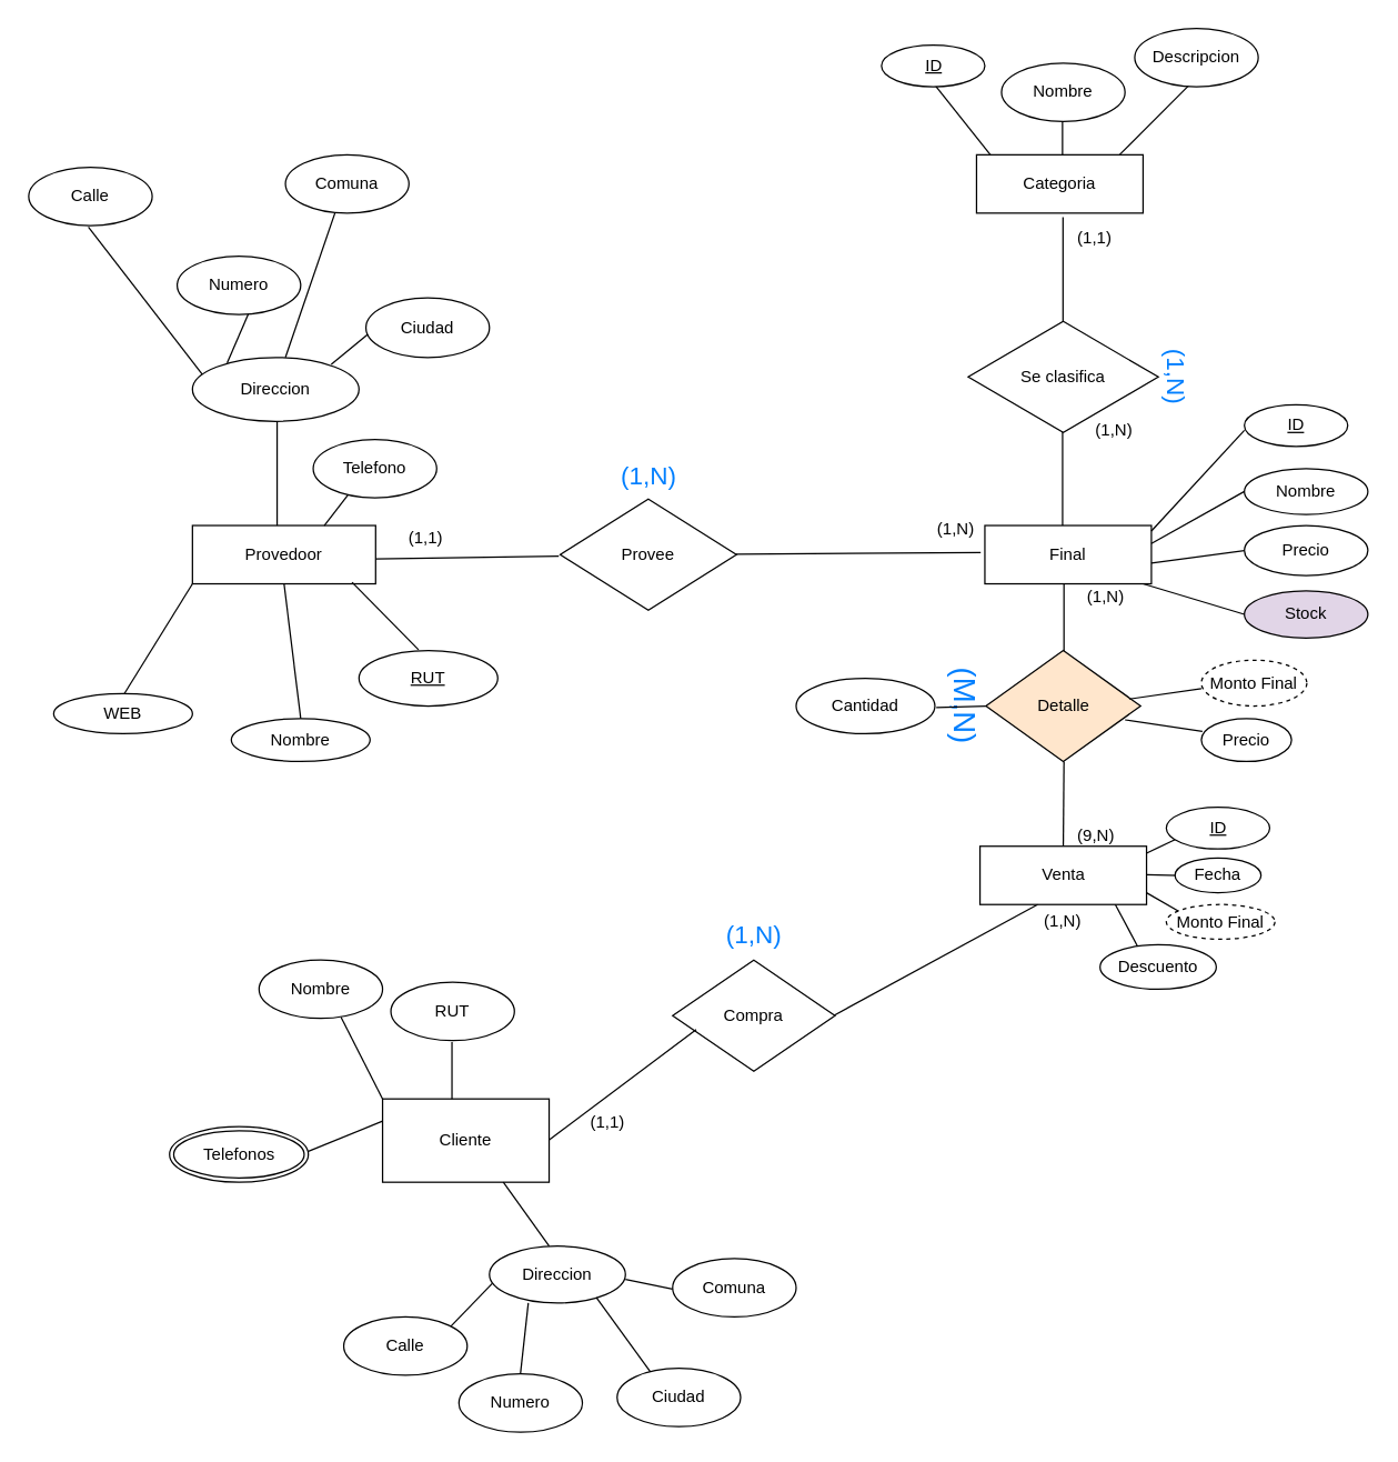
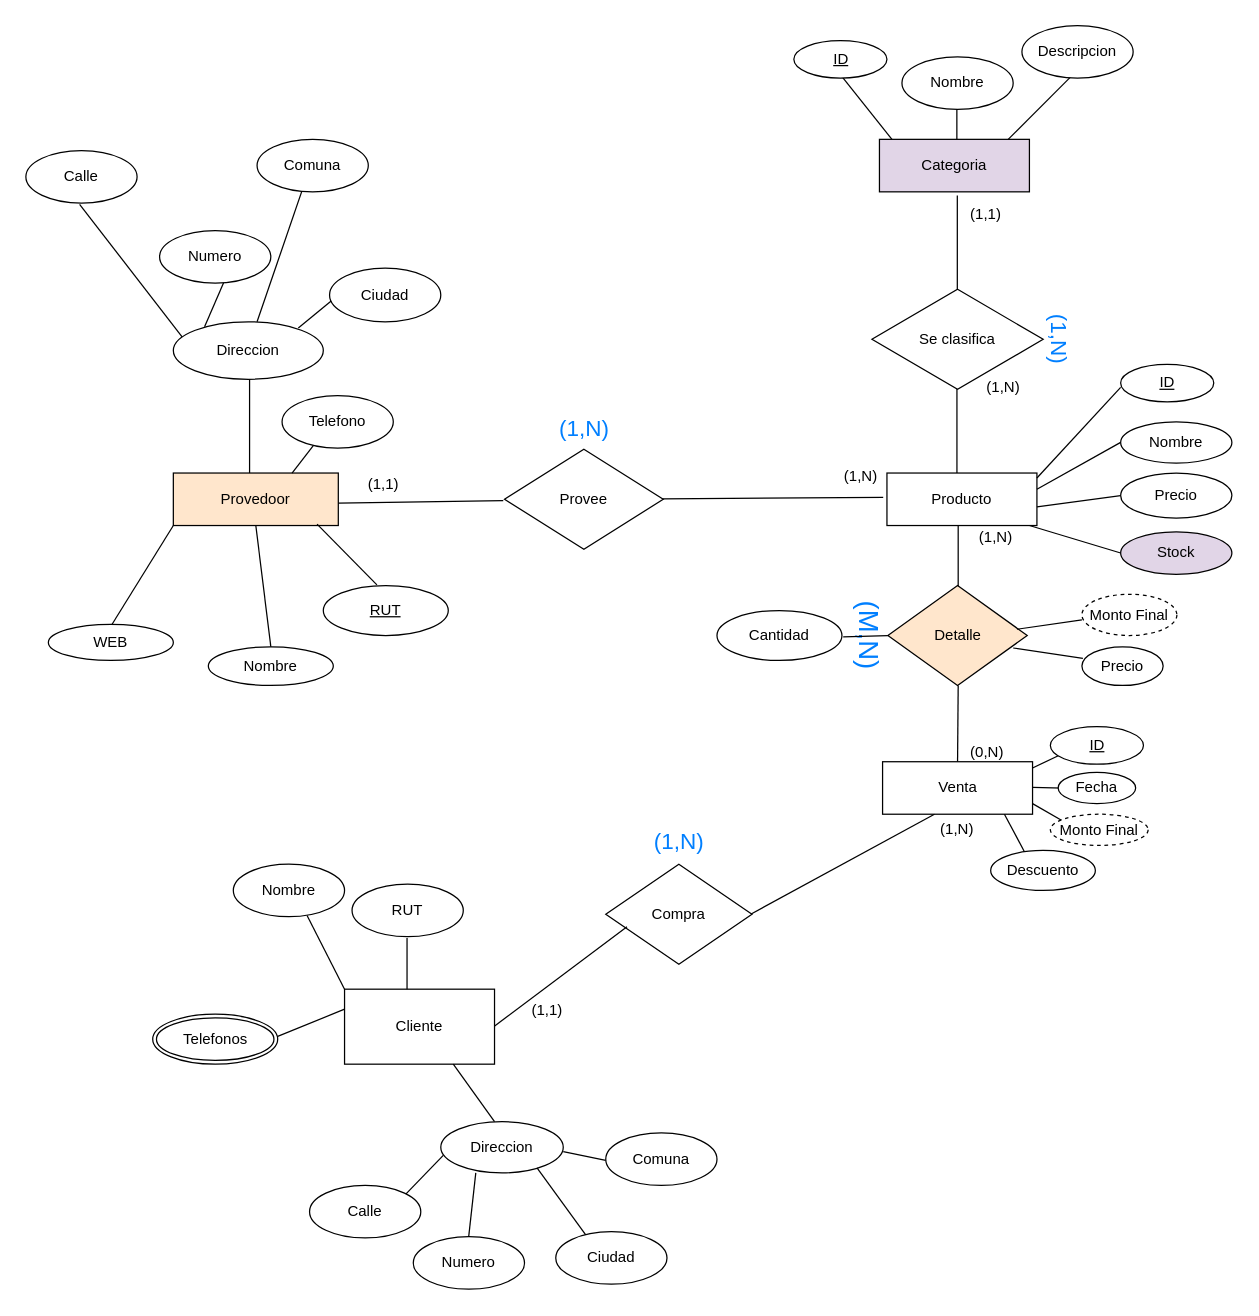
- <mxCell id="22" value="Categoria" style="rounded=0;whiteSpace=wrap;html=1;" vertex="1" parent="1"><mxGeometry x="703" y="111" width="120" height="42" as="geometry" /></mxCell>
+ <mxCell id="22" value="Categoria" style="rounded=0;whiteSpace=wrap;html=1;fillColor=#e1d5e7;" vertex="1" parent="1"><mxGeometry x="703" y="111" width="120" height="42" as="geometry" /></mxCell>
- <mxCell id="2" value="Provedoor" style="rounded=0;whiteSpace=wrap;html=1;" vertex="1" parent="1"><mxGeometry x="138" y="378" width="132" height="42" as="geometry" /></mxCell>
+ <mxCell id="2" value="Provedoor" style="rounded=0;whiteSpace=wrap;html=1;fillColor=#ffe6cc;" vertex="1" parent="1"><mxGeometry x="138" y="378" width="132" height="42" as="geometry" /></mxCell>
- <mxCell id="18" value="Final" style="rounded=0;whiteSpace=wrap;html=1;" vertex="1" parent="1"><mxGeometry x="709" y="378" width="120" height="42" as="geometry" /></mxCell>
+ <mxCell id="18" value="Producto" style="rounded=0;whiteSpace=wrap;html=1;" vertex="1" parent="1"><mxGeometry x="709" y="378" width="120" height="42" as="geometry" /></mxCell>
- <mxCell id="85" value="(9,N)" style="text;strokeColor=none;fillColor=none;spacingLeft=4;spacingRight=4;overflow=hidden;rotatable=0;points=[[0,0.5],[1,0.5]];portConstraint=eastwest;fontSize=12;whiteSpace=wrap;html=1;" vertex="1" parent="1"><mxGeometry x="770" y="587.5" width="40" height="30" as="geometry" /></mxCell>
+ <mxCell id="85" value="(0,N)" style="text;strokeColor=none;fillColor=none;spacingLeft=4;spacingRight=4;overflow=hidden;rotatable=0;points=[[0,0.5],[1,0.5]];portConstraint=eastwest;fontSize=12;whiteSpace=wrap;html=1;" vertex="1" parent="1"><mxGeometry x="770" y="587.5" width="40" height="30" as="geometry" /></mxCell>
